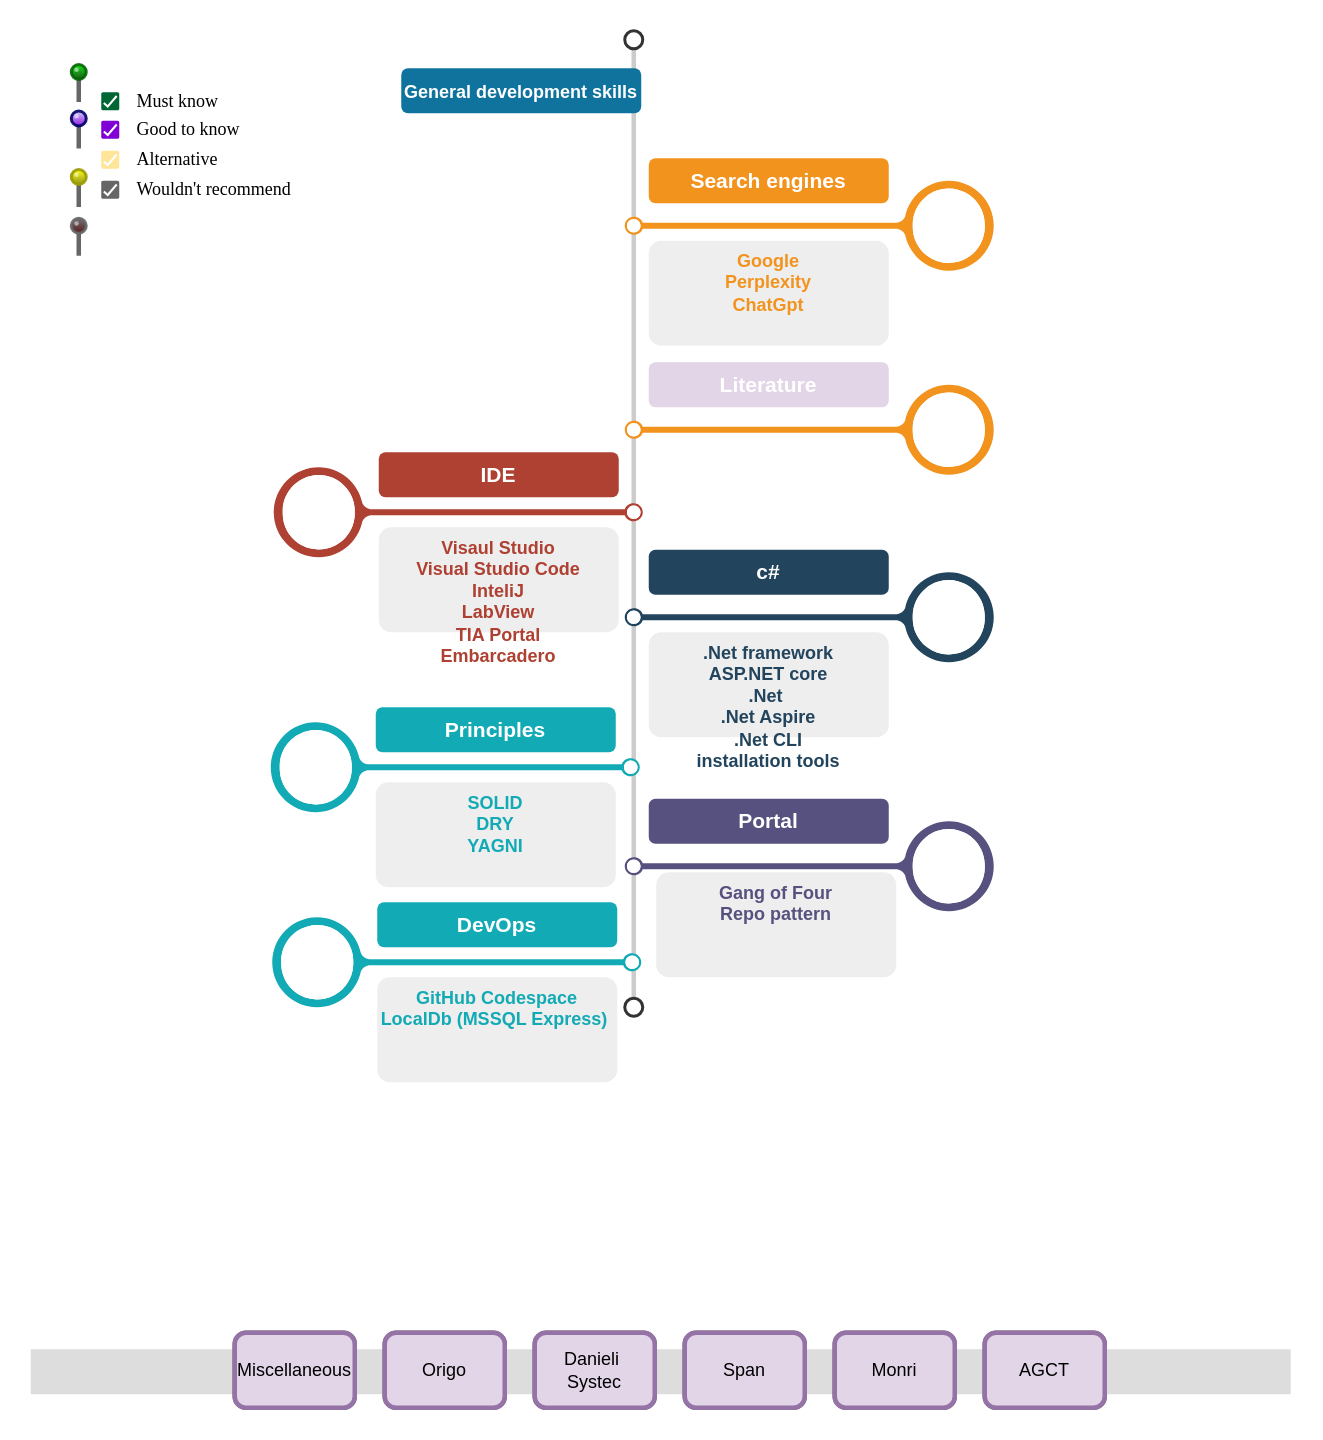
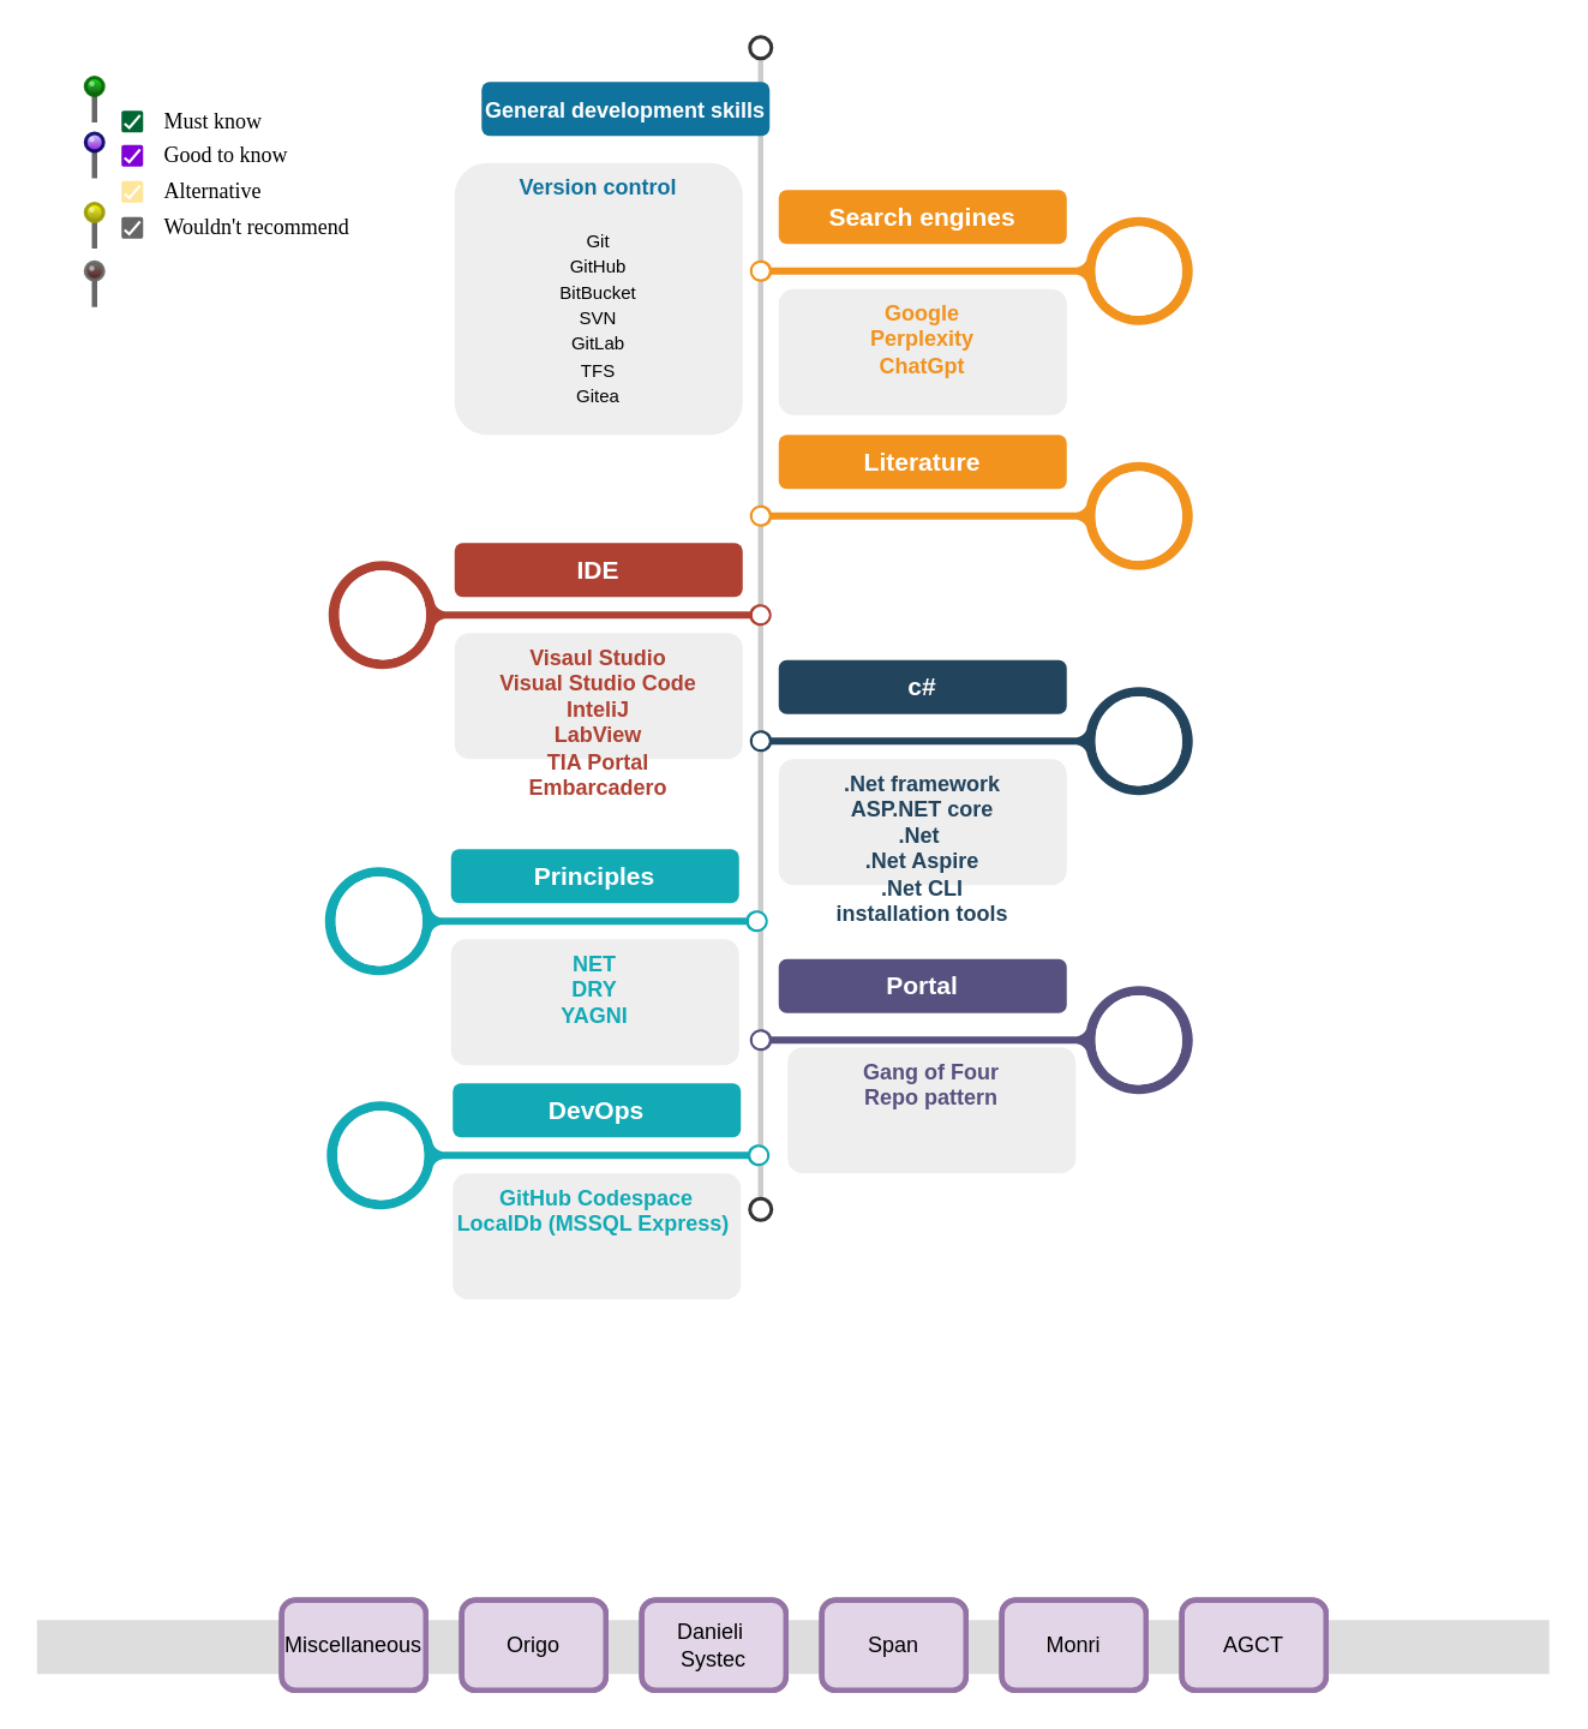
+ <mxCell id="14" value="&lt;font style=&quot;&quot;&gt;&lt;font style=&quot;font-size: 12px;&quot; color=&quot;#10739E&quot;&gt;&lt;b&gt;Version control&lt;/b&gt;&lt;/font&gt;&lt;br&gt;&lt;br&gt;&lt;font size=&quot;1&quot;&gt;Git&lt;/font&gt;&lt;/font&gt;&lt;div&gt;&lt;font style=&quot;&quot;&gt;&lt;font size=&quot;1&quot;&gt;GitHub&lt;/font&gt;&lt;/font&gt;&lt;/div&gt;&lt;div&gt;&lt;font size=&quot;1&quot;&gt;BitBucket&lt;/font&gt;&lt;/div&gt;&lt;div&gt;&lt;font size=&quot;1&quot;&gt;SVN&lt;/font&gt;&lt;/div&gt;&lt;div&gt;&lt;font size=&quot;1&quot;&gt;GitLab&lt;br&gt;TFS&lt;/font&gt;&lt;/div&gt;&lt;div&gt;&lt;font size=&quot;1&quot;&gt;Gitea&lt;/font&gt;&lt;/div&gt;" style="rounded=1;strokeColor=none;fillColor=#EEEEEE;align=center;arcSize=12;verticalAlign=top;whiteSpace=wrap;html=1;fontSize=12;" parent="1" vertex="1"><mxGeometry x="252" y="90" width="160" height="151" as="geometry" /></mxCell>
- <mxCell id="27" value="Literature" style="fillColor=#e1d5e7;strokecolor=none;rounded=1;fontColor=#FFFFFF;strokeColor=none;fontStyle=1;fontSize=14;whiteSpace=wrap;html=1;" parent="1" vertex="1"><mxGeometry x="432" y="241" width="160" height="30" as="geometry" /></mxCell>
+ <mxCell id="27" value="Literature" style="fillColor=#F2931E;strokecolor=none;rounded=1;fontColor=#FFFFFF;strokeColor=none;fontStyle=1;fontSize=14;whiteSpace=wrap;html=1;" parent="1" vertex="1"><mxGeometry x="432" y="241" width="160" height="30" as="geometry" /></mxCell>
- <mxCell id="51" value="&lt;font color=&quot;#12aab5&quot;&gt;&lt;b&gt;SOLID&lt;/b&gt;&lt;/font&gt;&lt;div&gt;&lt;font color=&quot;#12aab5&quot;&gt;&lt;b&gt;DRY&lt;/b&gt;&lt;/font&gt;&lt;/div&gt;&lt;div&gt;&lt;font color=&quot;#12aab5&quot;&gt;&lt;b&gt;YAGNI&lt;/b&gt;&lt;/font&gt;&lt;/div&gt;" style="rounded=1;strokeColor=none;fillColor=#EEEEEE;align=center;arcSize=12;verticalAlign=top;whiteSpace=wrap;html=1;fontSize=12;" parent="46" vertex="1"><mxGeometry x="250" y="521" width="160" height="70" as="geometry" /></mxCell>
+ <mxCell id="51" value="&lt;font color=&quot;#12aab5&quot;&gt;&lt;b&gt;NET&lt;/b&gt;&lt;/font&gt;&lt;div&gt;&lt;font color=&quot;#12aab5&quot;&gt;&lt;b&gt;DRY&lt;/b&gt;&lt;/font&gt;&lt;/div&gt;&lt;div&gt;&lt;font color=&quot;#12aab5&quot;&gt;&lt;b&gt;YAGNI&lt;/b&gt;&lt;/font&gt;&lt;/div&gt;" style="rounded=1;strokeColor=none;fillColor=#EEEEEE;align=center;arcSize=12;verticalAlign=top;whiteSpace=wrap;html=1;fontSize=12;" parent="46" vertex="1"><mxGeometry x="250" y="521" width="160" height="70" as="geometry" /></mxCell>
